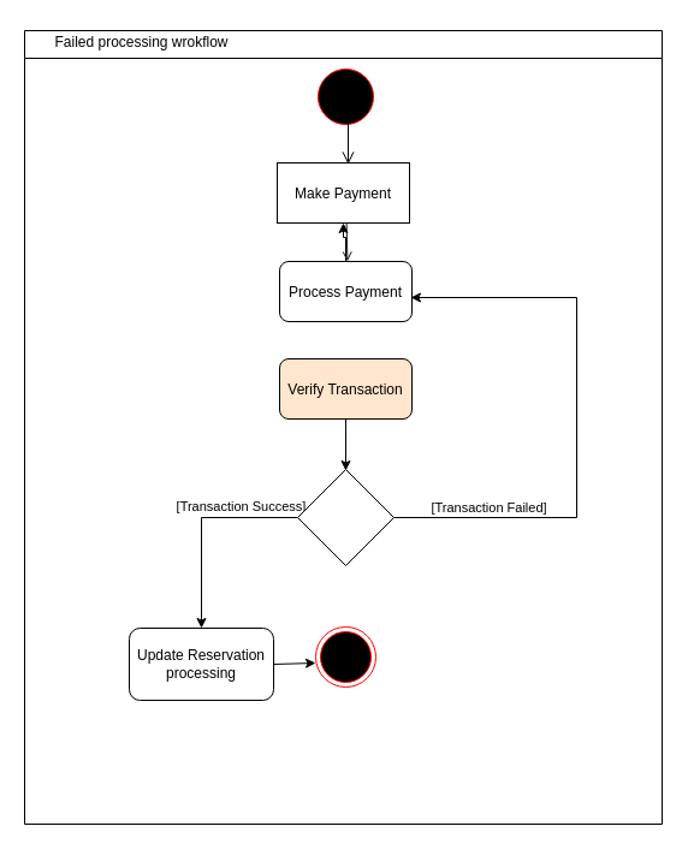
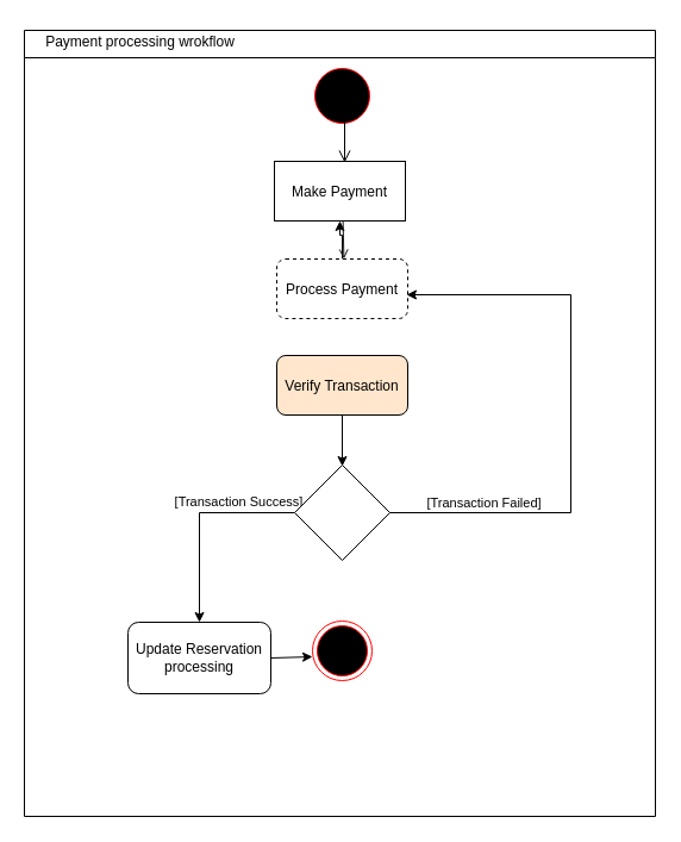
- <mxCell id="19" value="Failed processing wrokflow" style="text;html=1;align=center;verticalAlign=middle;resizable=0;points=[];autosize=1;strokeColor=none;fillColor=none;" vertex="1" parent="1"><mxGeometry x="27" y="20" width="180" height="30" as="geometry" /></mxCell>
+ <mxCell id="19" value="Payment processing wrokflow" style="text;html=1;align=center;verticalAlign=middle;resizable=0;points=[];autosize=1;strokeColor=none;fillColor=none;" vertex="1" parent="1"><mxGeometry x="27" y="20" width="180" height="30" as="geometry" /></mxCell>
- <mxCell id="7" value="Process Payment" style="rounded=1;" parent="2" vertex="1"><mxGeometry x="212" y="192" width="110" height="50" as="geometry" /></mxCell>
+ <mxCell id="7" value="Process Payment" style="rounded=1;dashed=1;" parent="2" vertex="1"><mxGeometry x="212" y="192" width="110" height="50" as="geometry" /></mxCell>
